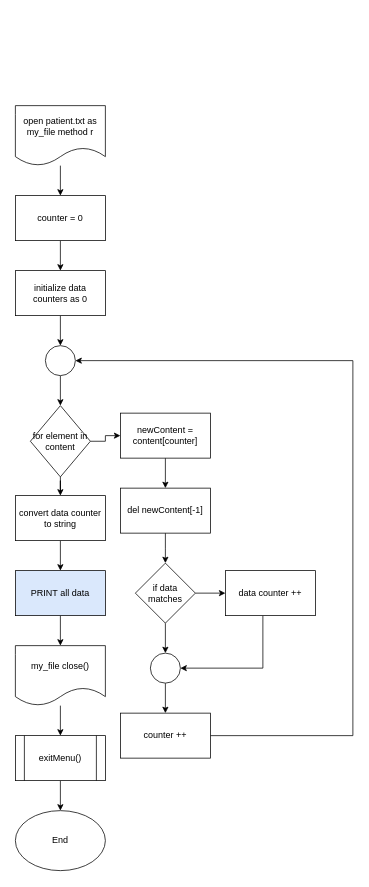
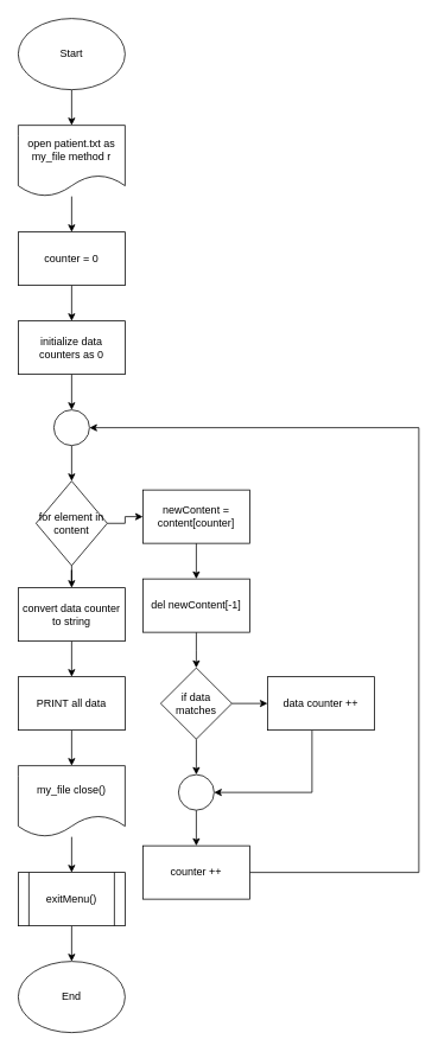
+ <mxCell id="3" value="Start" style="ellipse;whiteSpace=wrap;html=1;" vertex="1" parent="1"><mxGeometry x="20" y="20" width="120" height="80" as="geometry" /></mxCell>
+ <mxCell id="2" value="" style="edgeStyle=orthogonalEdgeStyle;rounded=0;orthogonalLoop=1;jettySize=auto;html=1;" edge="1" parent="1" source="3" target="5"><mxGeometry relative="1" as="geometry" /></mxCell>
- <mxCell id="31" value="PRINT all data" style="rounded=0;whiteSpace=wrap;html=1;fillColor=#dae8fc;" vertex="1" parent="1"><mxGeometry x="20" y="760" width="120" height="60" as="geometry" /></mxCell>
+ <mxCell id="31" value="PRINT all data" style="rounded=0;whiteSpace=wrap;html=1;" vertex="1" parent="1"><mxGeometry x="20" y="760" width="120" height="60" as="geometry" /></mxCell>
